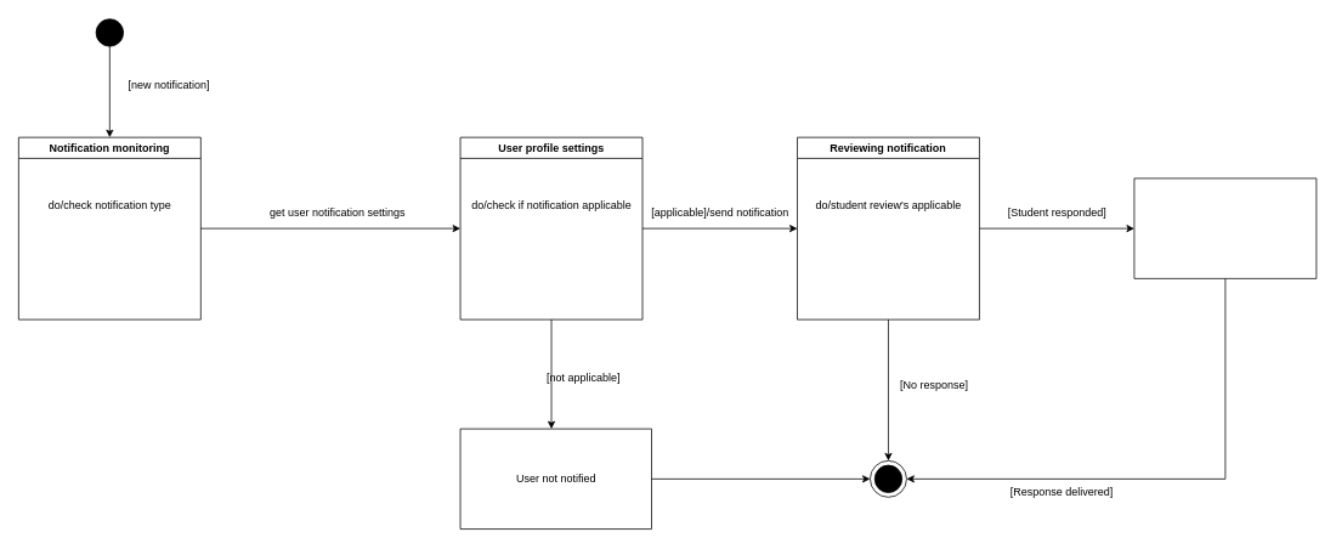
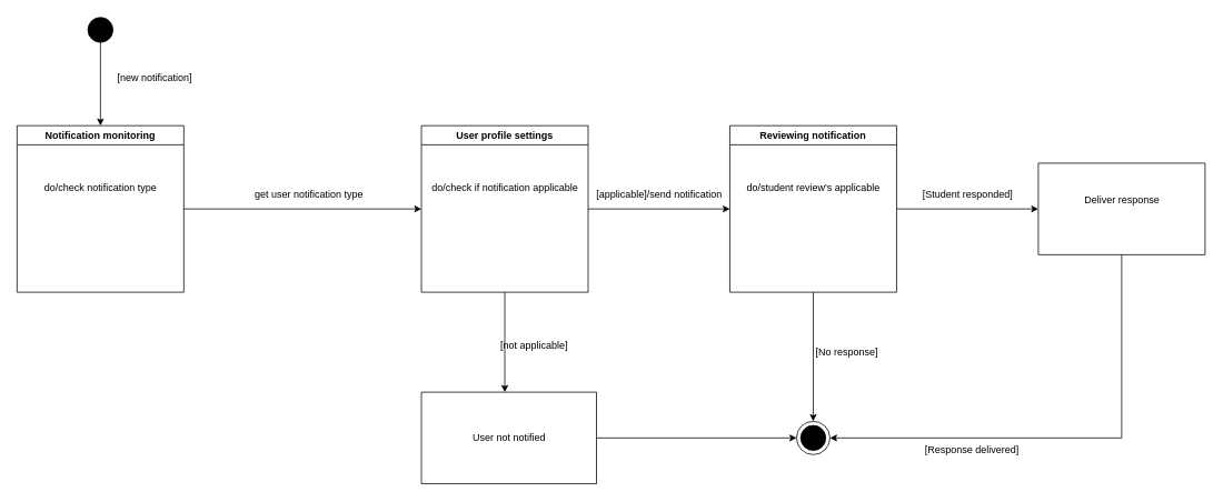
- <mxCell id="12" value="get user notification settings" style="text;html=1;align=center;verticalAlign=middle;resizable=0;points=[];autosize=1;strokeColor=none;fillColor=none;" vertex="1" parent="1"><mxGeometry x="285" y="218" width="170" height="30" as="geometry" /></mxCell>
+ <mxCell id="12" value="get user notification type" style="text;html=1;align=center;verticalAlign=middle;resizable=0;points=[];autosize=1;strokeColor=none;fillColor=none;" vertex="1" parent="1"><mxGeometry x="285" y="218" width="170" height="30" as="geometry" /></mxCell>
+ <mxCell id="27" value="Deliver response" style="text;html=1;align=center;verticalAlign=middle;resizable=0;points=[];autosize=1;strokeColor=none;fillColor=none;" vertex="1" parent="26"><mxGeometry x="45" y="30" width="110" height="30" as="geometry" /></mxCell>
- <mxCell id="24" value="[No response]" style="text;html=1;align=center;verticalAlign=middle;resizable=0;points=[];autosize=1;strokeColor=none;fillColor=none;" vertex="1" parent="1"><mxGeometry x="975" y="408" width="100" height="30" as="geometry" /></mxCell>
+ <mxCell id="24" value="[No response]" style="text;html=1;align=center;verticalAlign=middle;resizable=0;points=[];autosize=1;strokeColor=none;fillColor=none;" vertex="1" parent="1"><mxGeometry x="965" y="408" width="100" height="30" as="geometry" /></mxCell>
